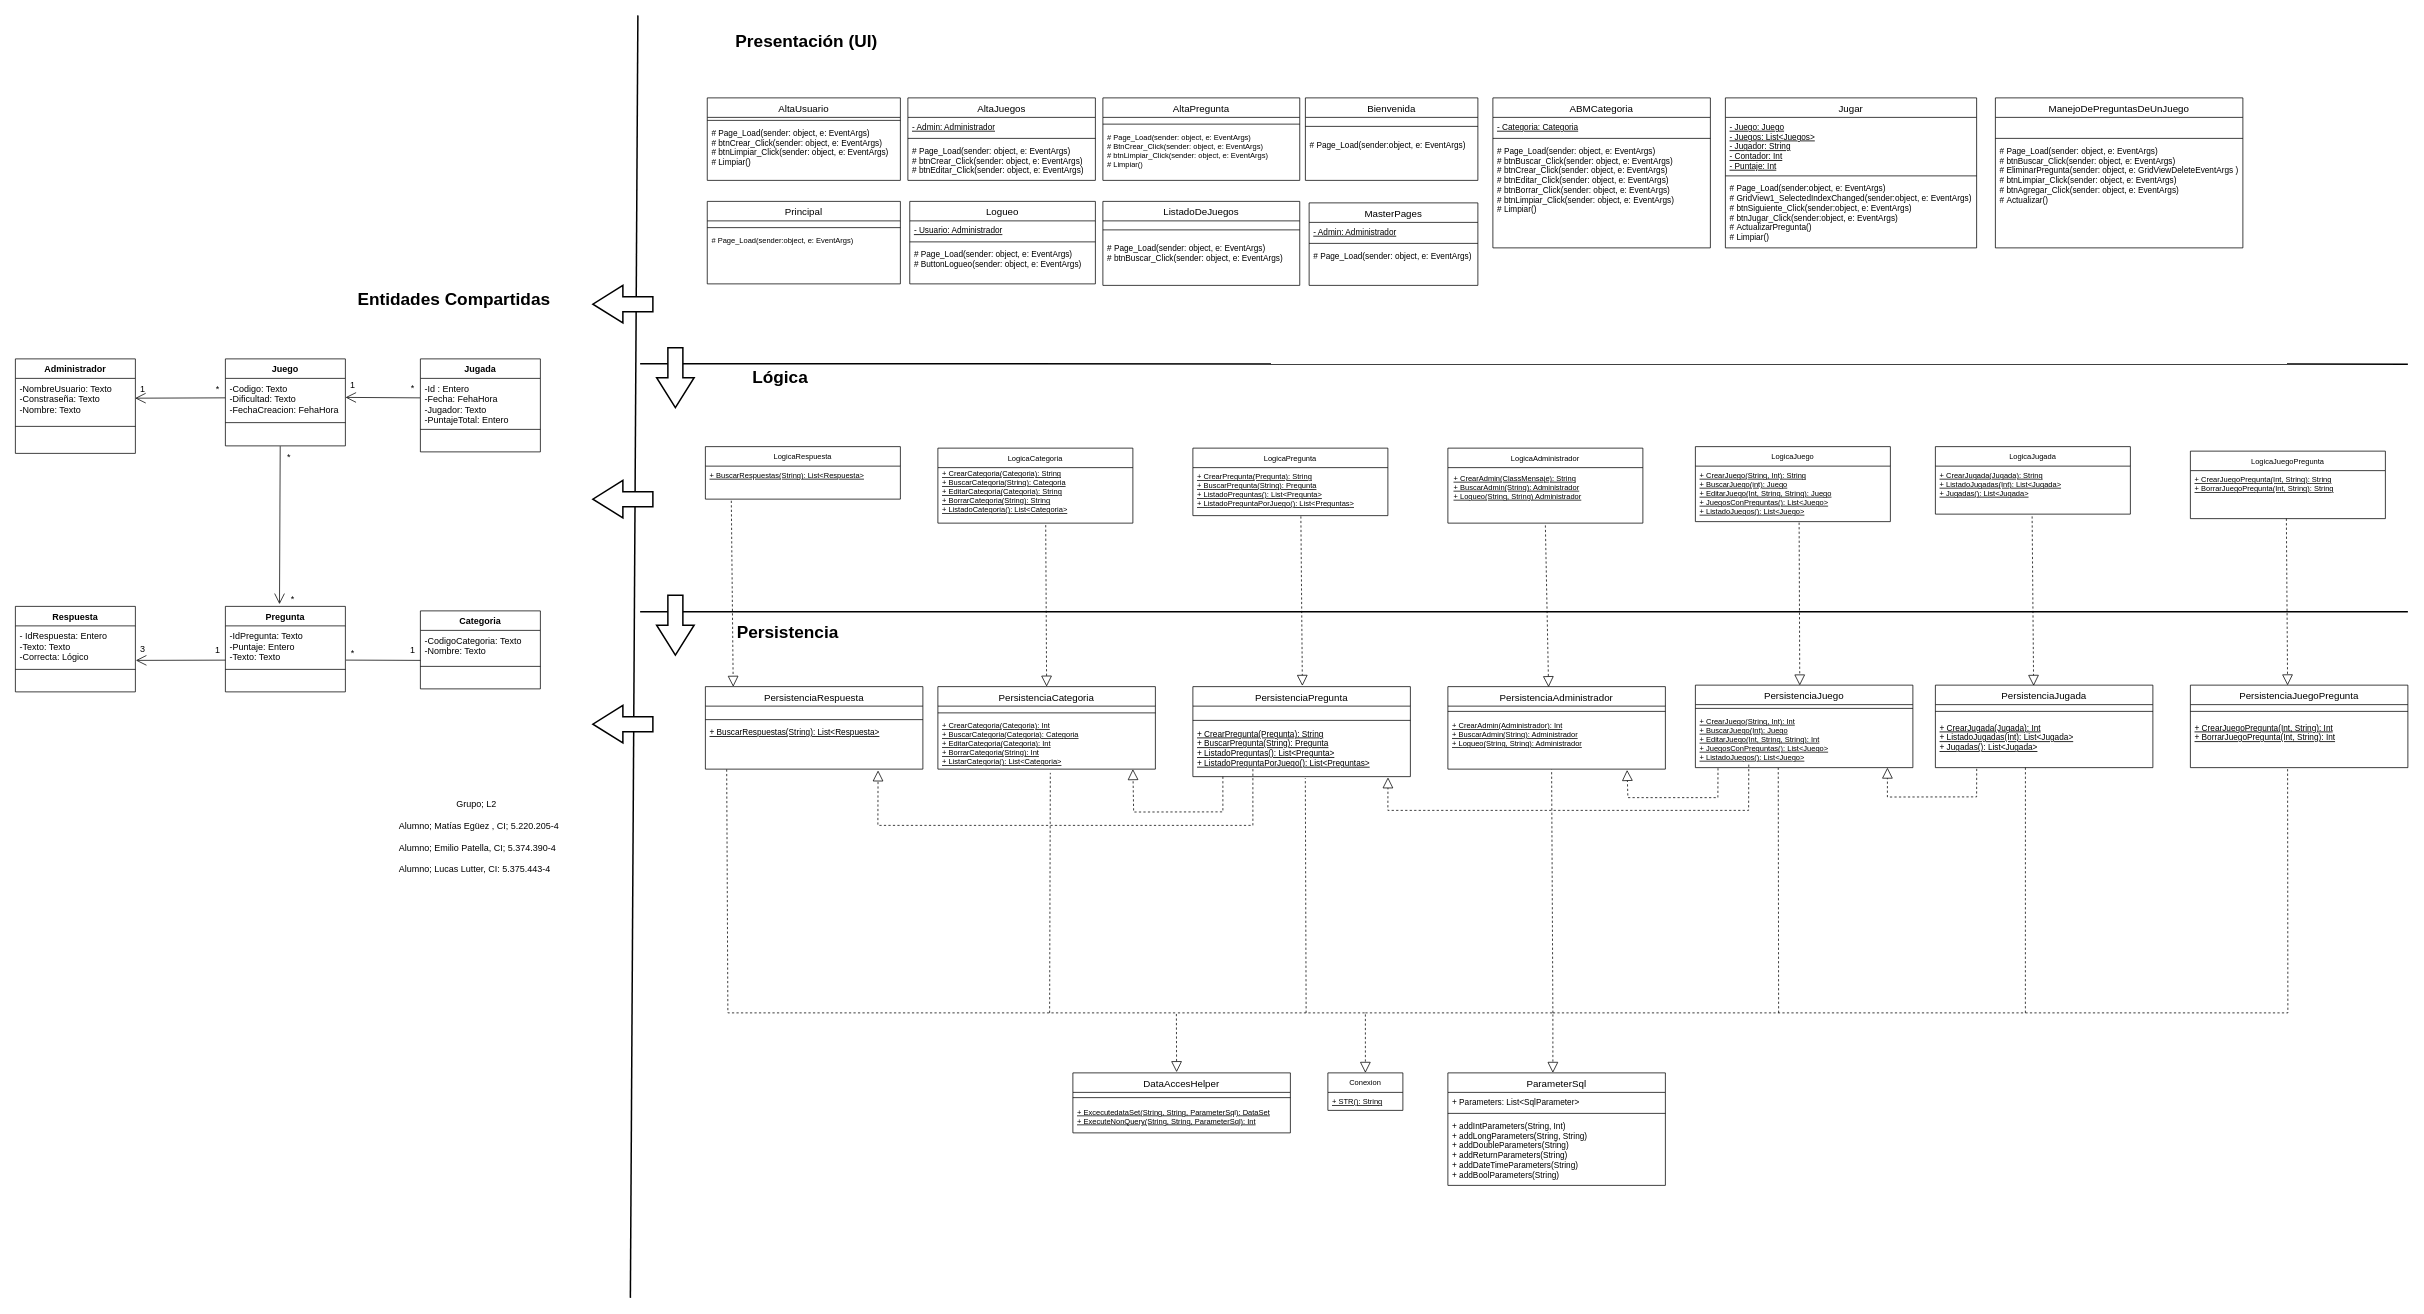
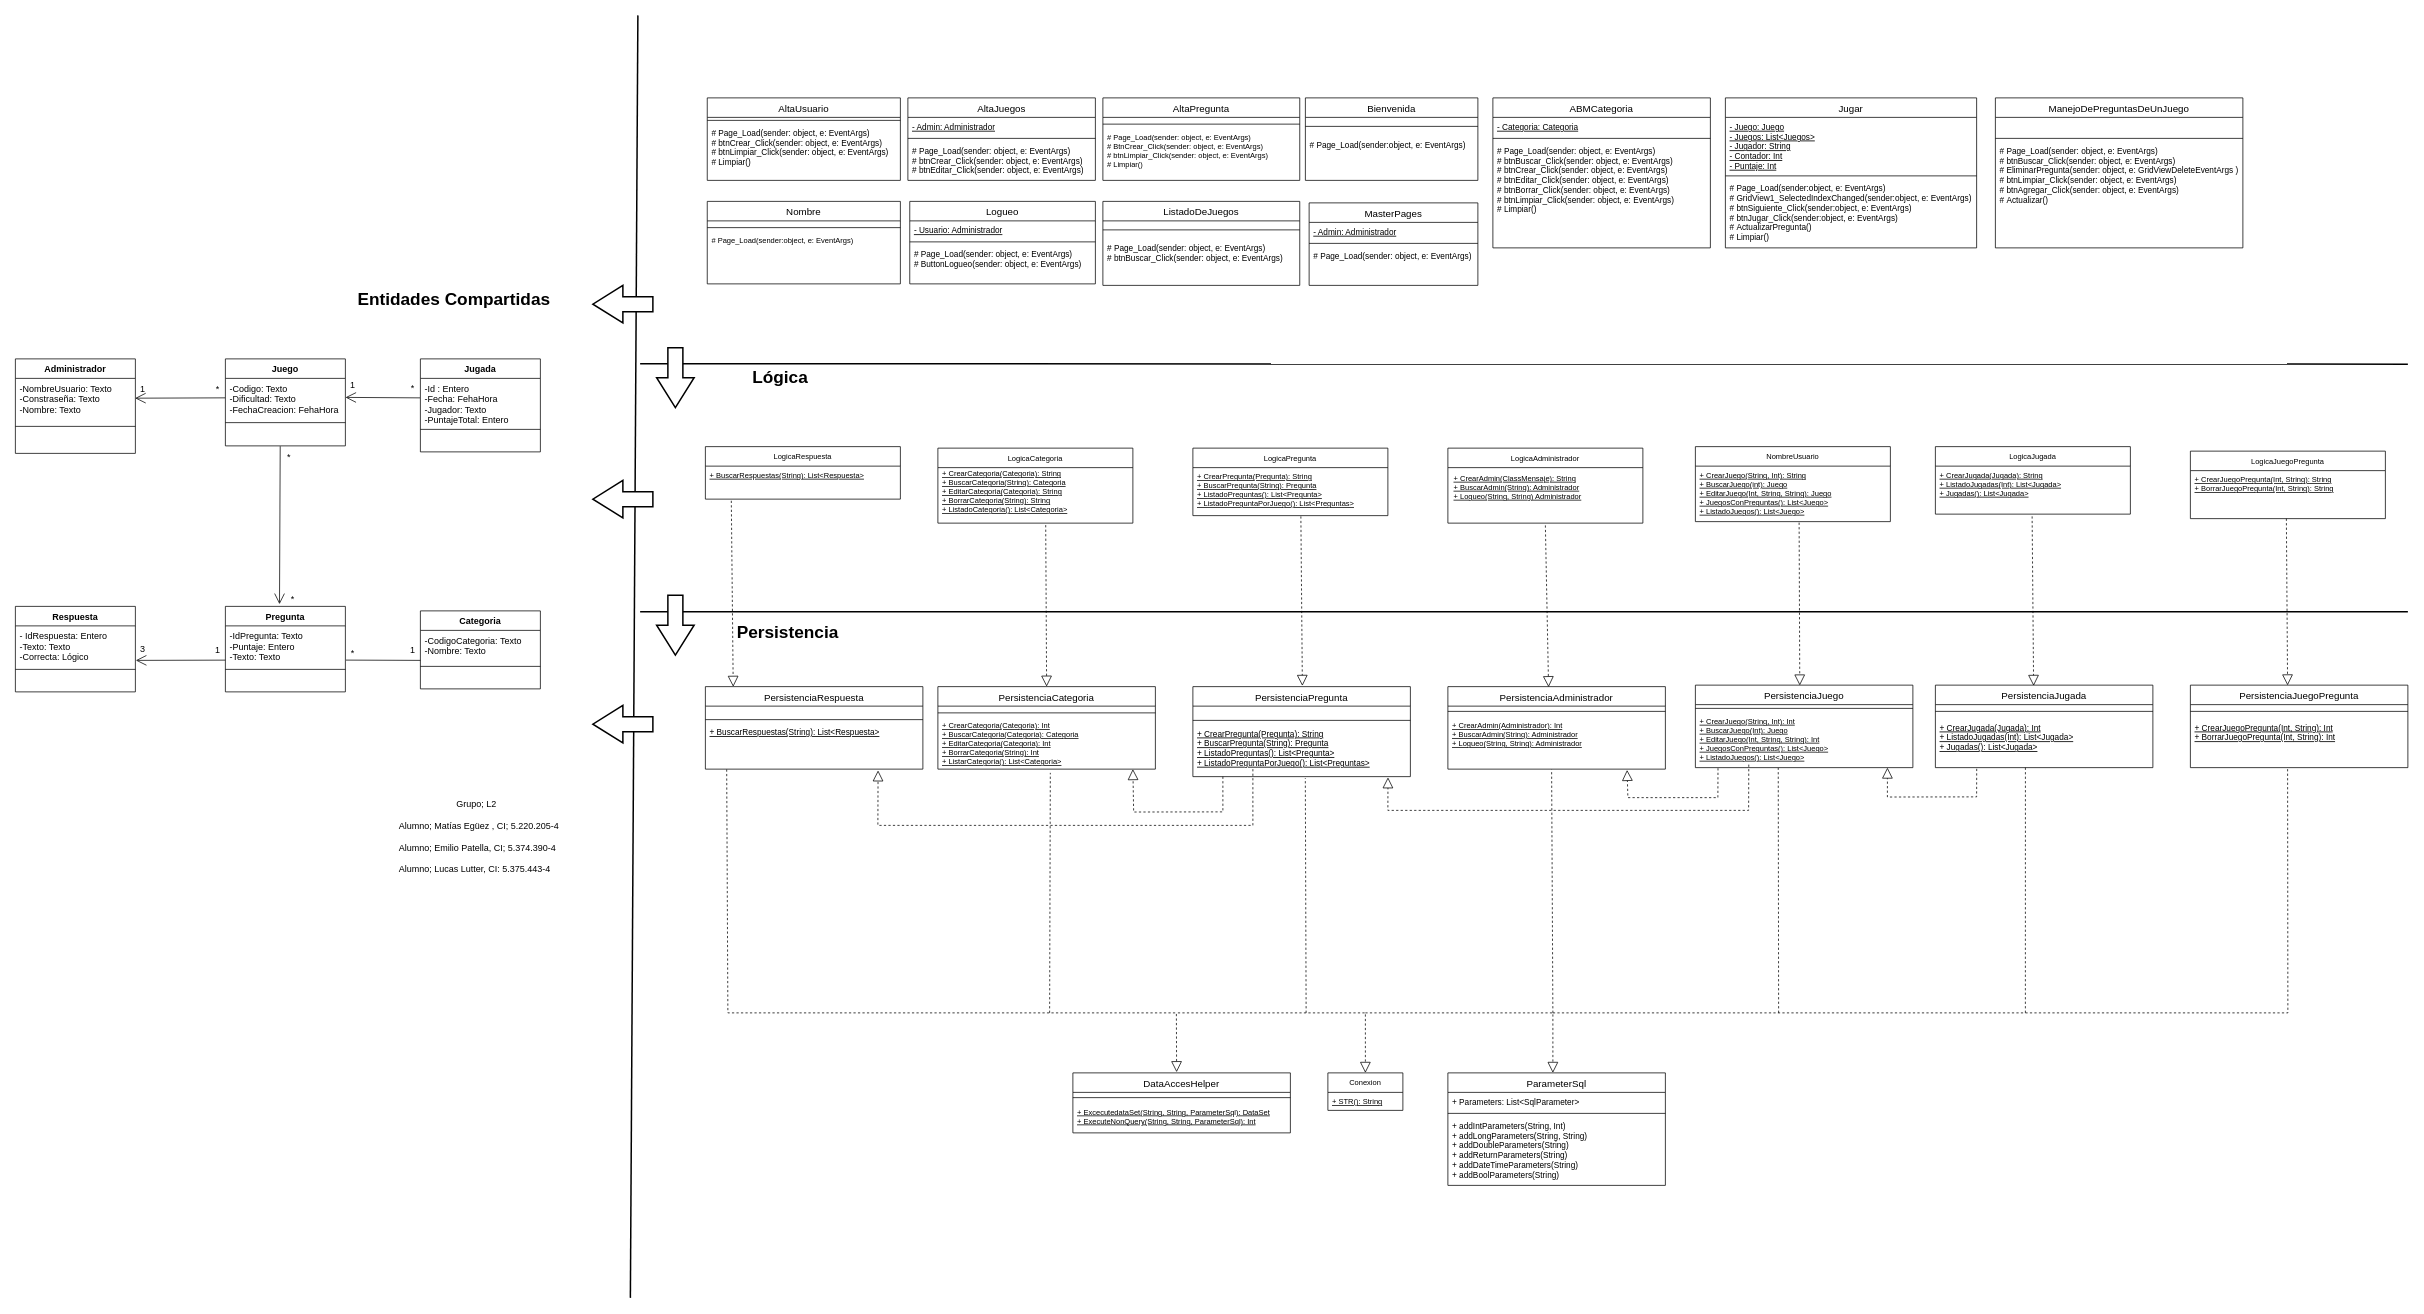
- <mxCell id="4" value="&lt;b&gt;&lt;font style=&quot;font-size: 23px;&quot;&gt;Presentación (UI)&lt;/font&gt;&lt;/b&gt;" style="text;html=1;strokeColor=none;fillColor=none;align=center;verticalAlign=middle;whiteSpace=wrap;rounded=0;" parent="1" vertex="1"><mxGeometry x="970" y="40" width="210" height="30" as="geometry" /></mxCell>
- <mxCell id="126" value="Principal" style="swimlane;fontStyle=0;align=center;verticalAlign=top;childLayout=stackLayout;horizontal=1;startSize=26;horizontalStack=0;resizeParent=1;resizeParentMax=0;resizeLast=0;collapsible=1;marginBottom=0;fontSize=13;" parent="1" vertex="1"><mxGeometry x="942.5" y="268" width="257.5" height="110" as="geometry" /></mxCell>
+ <mxCell id="126" value="Nombre" style="swimlane;fontStyle=0;align=center;verticalAlign=top;childLayout=stackLayout;horizontal=1;startSize=26;horizontalStack=0;resizeParent=1;resizeParentMax=0;resizeLast=0;collapsible=1;marginBottom=0;fontSize=13;" parent="1" vertex="1"><mxGeometry x="942.5" y="268" width="257.5" height="110" as="geometry" /></mxCell>
- <mxCell id="22" value="LogicaJuego" style="swimlane;fontStyle=0;childLayout=stackLayout;horizontal=1;startSize=26;fillColor=none;horizontalStack=0;resizeParent=1;resizeParentMax=0;resizeLast=0;collapsible=1;marginBottom=0;fontSize=10;" parent="1" vertex="1"><mxGeometry x="2260" y="595" width="260" height="100" as="geometry" /></mxCell>
+ <mxCell id="22" value="NombreUsuario" style="swimlane;fontStyle=0;childLayout=stackLayout;horizontal=1;startSize=26;fillColor=none;horizontalStack=0;resizeParent=1;resizeParentMax=0;resizeLast=0;collapsible=1;marginBottom=0;fontSize=10;" parent="1" vertex="1"><mxGeometry x="2260" y="595" width="260" height="100" as="geometry" /></mxCell>
